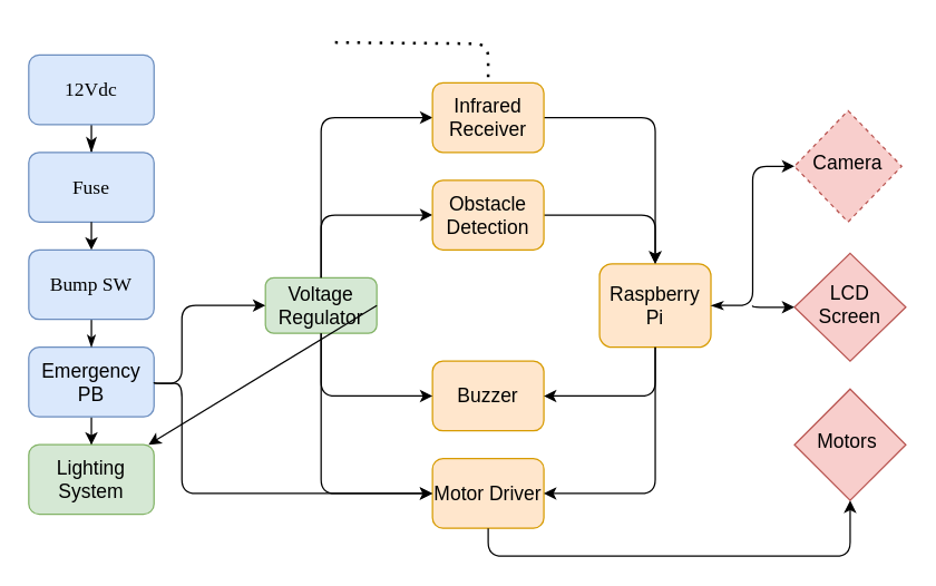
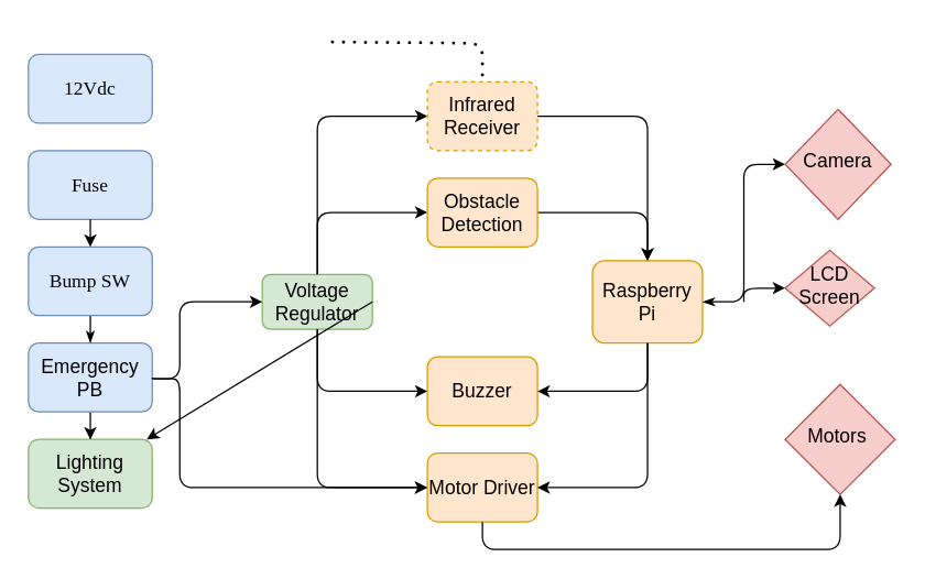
- <mxCell id="32" value="Infrared Receiver" style="rounded=1;whiteSpace=wrap;html=1;fontSize=14;glass=0;strokeWidth=1;shadow=0;fillColor=#ffe6cc;strokeColor=#d79b00;fontStyle=0" parent="1" vertex="1"><mxGeometry x="310" y="59" width="80" height="50" as="geometry" /></mxCell>
+ <mxCell id="32" value="Infrared Receiver" style="rounded=1;whiteSpace=wrap;html=1;fontSize=14;glass=0;strokeWidth=1;shadow=0;fillColor=#ffe6cc;strokeColor=#d79b00;fontStyle=0;dashed=1;" parent="1" vertex="1"><mxGeometry x="310" y="59" width="80" height="50" as="geometry" /></mxCell>
- <mxCell id="2" value="" style="rounded=0;html=1;jettySize=auto;orthogonalLoop=1;fontSize=14;endArrow=classicThin;endFill=1;endSize=8;strokeWidth=1;shadow=0;labelBackgroundColor=none;edgeStyle=orthogonalEdgeStyle;entryX=0.5;entryY=0;entryDx=0;entryDy=0;fontStyle=0" parent="1" source="3" target="29" edge="1"><mxGeometry relative="1" as="geometry"><mxPoint x="60.039" y="61.018" as="targetPoint" /></mxGeometry></mxCell>
- <mxCell id="26" value="Camera" style="rhombus;whiteSpace=wrap;html=1;shadow=0;fontFamily=Helvetica;fontSize=14;align=center;strokeWidth=1;spacing=6;spacingTop=-4;fillColor=#f8cecc;strokeColor=#b85450;fontStyle=0;dashed=1;" parent="1" vertex="1"><mxGeometry x="570" y="79" width="77" height="80" as="geometry" /></mxCell>
+ <mxCell id="26" value="Camera" style="rhombus;whiteSpace=wrap;html=1;shadow=0;fontFamily=Helvetica;fontSize=14;align=center;strokeWidth=1;spacing=6;spacingTop=-4;fillColor=#f8cecc;strokeColor=#b85450;fontStyle=0" parent="1" vertex="1"><mxGeometry x="570" y="79" width="77" height="80" as="geometry" /></mxCell>
- <mxCell id="25" value="LCD Screen" style="rhombus;whiteSpace=wrap;html=1;shadow=0;fontFamily=Helvetica;fontSize=14;align=center;strokeWidth=1;spacing=6;spacingTop=-4;fillColor=#f8cecc;strokeColor=#b85450;fontStyle=0" parent="1" vertex="1"><mxGeometry x="570" y="181.5" width="80" height="77.5" as="geometry" /></mxCell>
+ <mxCell id="25" value="LCD Screen" style="rhombus;whiteSpace=wrap;html=1;shadow=0;fontFamily=Helvetica;fontSize=14;align=center;strokeWidth=1;spacing=6;spacingTop=-4;fillColor=#f8cecc;strokeColor=#b85450;fontStyle=0" parent="1" vertex="1"><mxGeometry x="570" y="181.5" width="65" height="55" as="geometry" /></mxCell>
